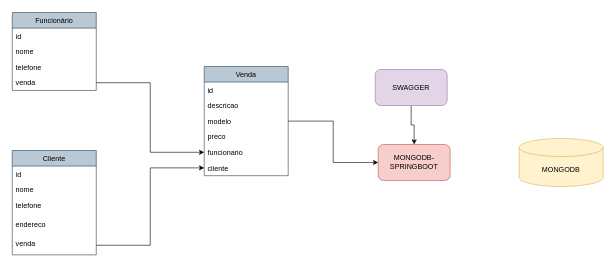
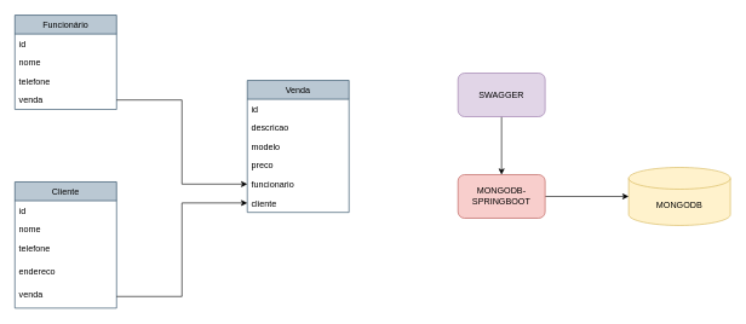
- <mxCell id="3" value="SWAGGER" style="rounded=1;whiteSpace=wrap;html=1;fillColor=#e1d5e7;strokeColor=#9673a6;" vertex="1" parent="1"><mxGeometry x="625" y="115" width="120" height="60" as="geometry" /></mxCell>
+ <mxCell id="3" value="SWAGGER" style="rounded=1;whiteSpace=wrap;html=1;fillColor=#e1d5e7;strokeColor=#9673a6;" vertex="1" parent="1"><mxGeometry x="630" y="100" width="120" height="60" as="geometry" /></mxCell>
- <mxCell id="14" style="edgeStyle=orthogonalEdgeStyle;rounded=0;orthogonalLoop=1;jettySize=auto;html=1;exitX=1;exitY=0.5;exitDx=0;exitDy=0;entryX=0;entryY=0.5;entryDx=0;entryDy=0;" edge="1" parent="1" source="10" target="6"><mxGeometry relative="1" as="geometry" /></mxCell>
+ <mxCell id="5" style="edgeStyle=orthogonalEdgeStyle;rounded=0;orthogonalLoop=1;jettySize=auto;html=1;entryX=0;entryY=0.5;entryDx=0;entryDy=0;entryPerimeter=0;" edge="1" parent="1" source="6" target="4"><mxGeometry relative="1" as="geometry" /></mxCell>
